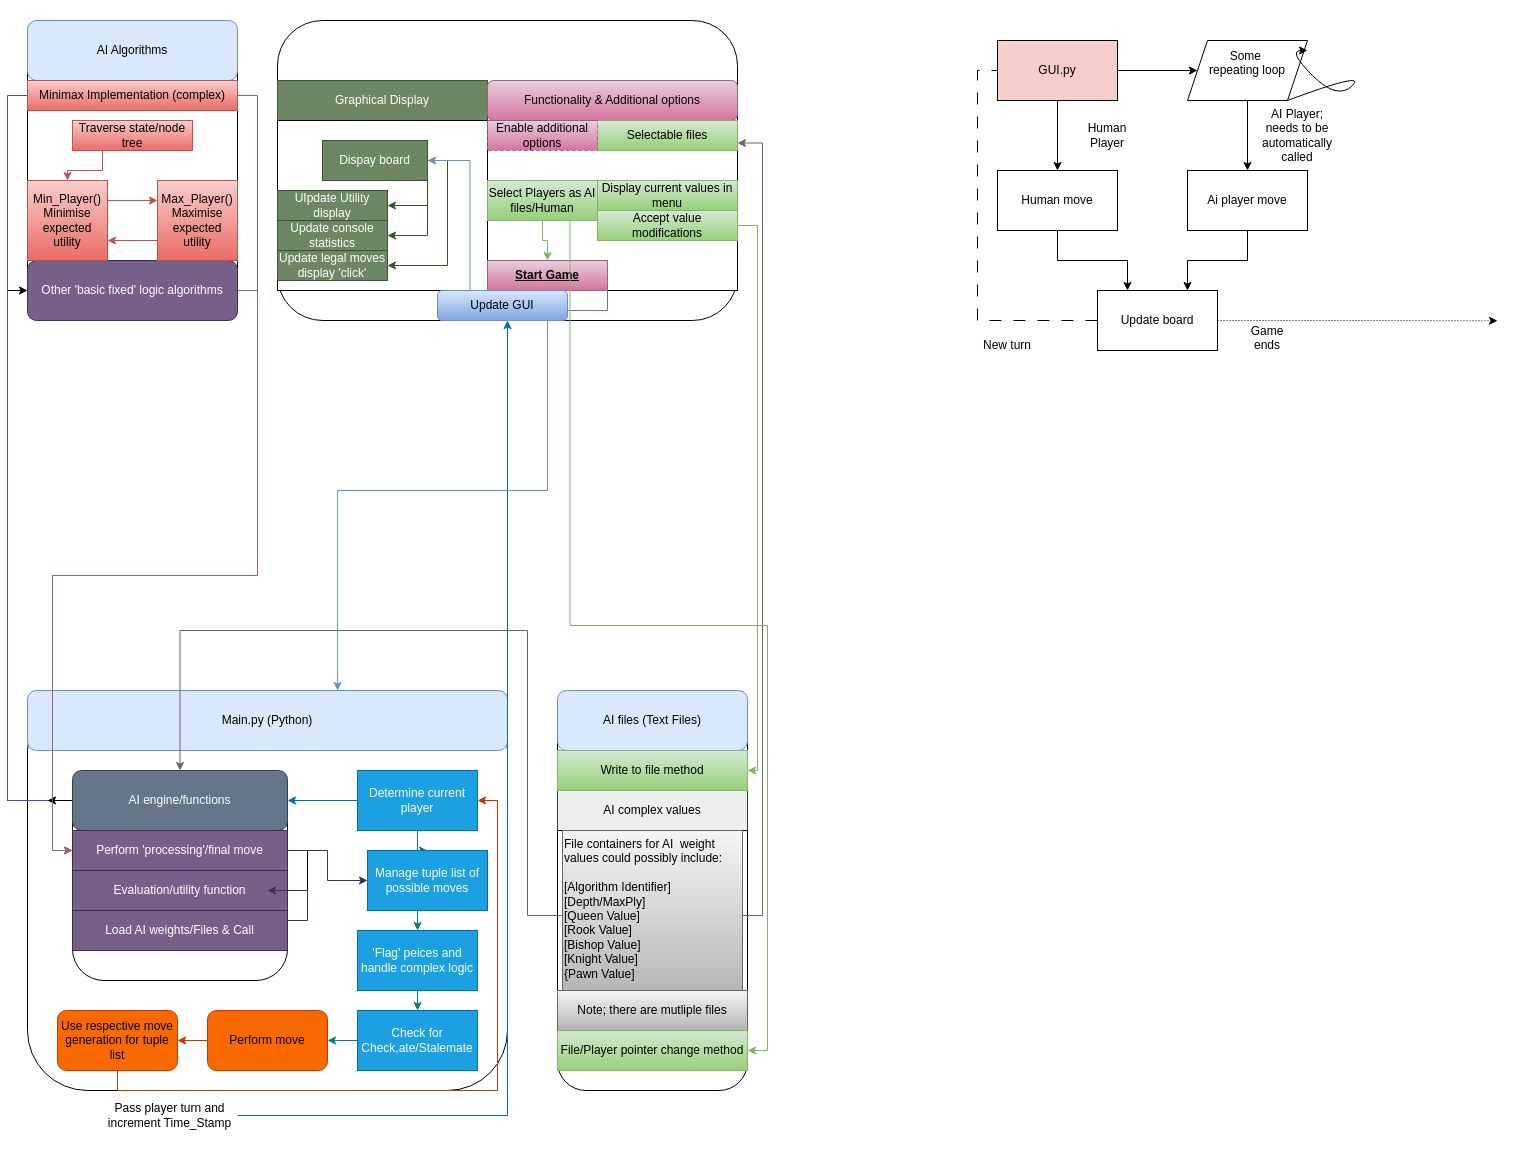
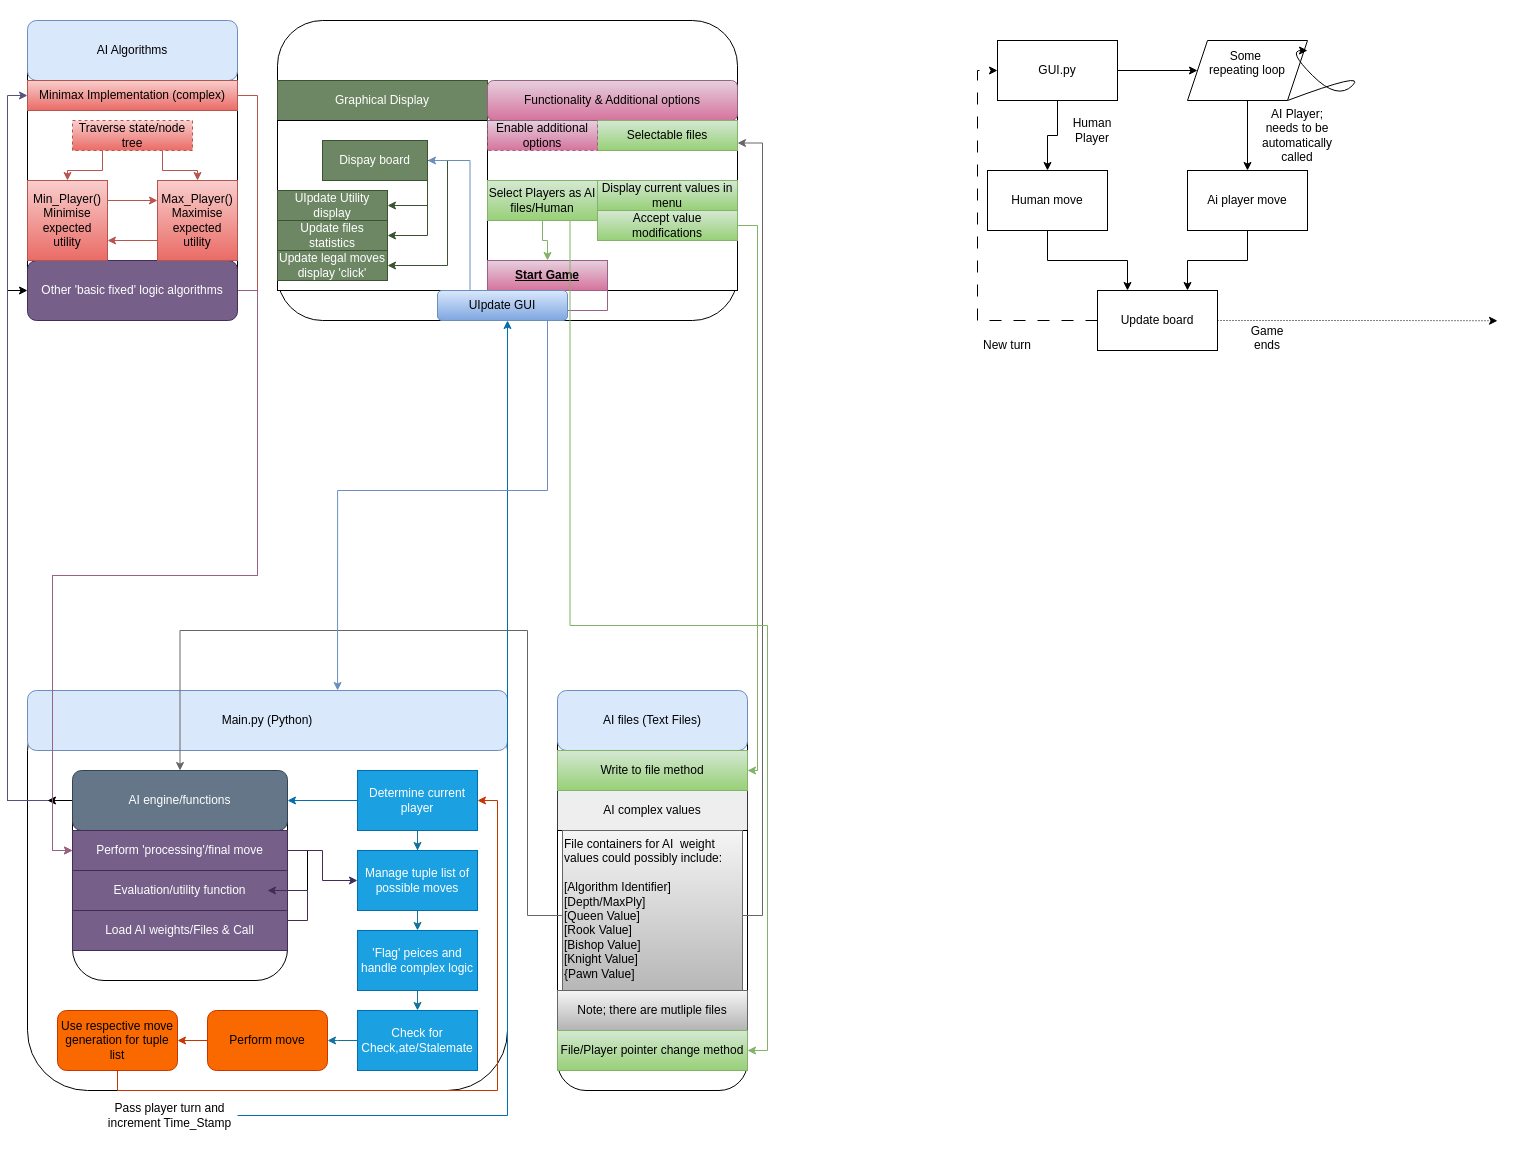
- <mxCell id="88" style="edgeStyle=orthogonalEdgeStyle;rounded=0;orthogonalLoop=1;jettySize=auto;html=1;exitX=0;exitY=0.5;exitDx=0;exitDy=0;entryX=0;entryY=0.5;entryDx=0;entryDy=0;dashed=1;dashPattern=12 12;endArrow=none;" edge="1" parent="1" source="90" target="81"><mxGeometry relative="1" as="geometry" /></mxCell>
+ <mxCell id="88" style="edgeStyle=orthogonalEdgeStyle;rounded=0;orthogonalLoop=1;jettySize=auto;html=1;exitX=0;exitY=0.5;exitDx=0;exitDy=0;entryX=0;entryY=0.5;entryDx=0;entryDy=0;dashed=1;dashPattern=12 12;" edge="1" parent="1" source="90" target="81"><mxGeometry relative="1" as="geometry" /></mxCell>
- <mxCell id="81" value="GUI.py" style="rounded=0;whiteSpace=wrap;html=1;fillColor=#f8cecc;" vertex="1" parent="1"><mxGeometry x="990" y="40" width="120" height="60" as="geometry" /></mxCell>
+ <mxCell id="81" value="GUI.py" style="rounded=0;whiteSpace=wrap;html=1;" vertex="1" parent="1"><mxGeometry x="990" y="40" width="120" height="60" as="geometry" /></mxCell>
- <mxCell id="12" style="edgeStyle=orthogonalEdgeStyle;rounded=0;orthogonalLoop=1;jettySize=auto;html=1;exitX=0;exitY=0.5;exitDx=0;exitDy=0;entryX=0;entryY=0.5;entryDx=0;entryDy=0;fillColor=#d0cee2;strokeColor=#56517e;endArrow=none;" edge="1" parent="1" source="14" target="38"><mxGeometry relative="1" as="geometry" /></mxCell>
+ <mxCell id="12" style="edgeStyle=orthogonalEdgeStyle;rounded=0;orthogonalLoop=1;jettySize=auto;html=1;exitX=0;exitY=0.5;exitDx=0;exitDy=0;entryX=0;entryY=0.5;entryDx=0;entryDy=0;fillColor=#d0cee2;strokeColor=#56517e;" edge="1" parent="1" source="14" target="38"><mxGeometry relative="1" as="geometry" /></mxCell>
- <mxCell id="41" value="Traverse state/node tree" style="rounded=0;whiteSpace=wrap;html=1;fillColor=#f8cecc;gradientColor=#ea6b66;strokeColor=#b85450;" vertex="1" parent="1"><mxGeometry x="65" y="120" width="120" height="30" as="geometry" /></mxCell>
+ <mxCell id="41" value="Traverse state/node tree" style="rounded=0;whiteSpace=wrap;html=1;fillColor=#f8cecc;gradientColor=#ea6b66;strokeColor=#b85450;dashed=1;" vertex="1" parent="1"><mxGeometry x="65" y="120" width="120" height="30" as="geometry" /></mxCell>
- <mxCell id="93" value="Human Player" style="text;html=1;align=center;verticalAlign=middle;whiteSpace=wrap;rounded=0;" vertex="1" parent="1"><mxGeometry x="1070" y="120" width="60" height="30" as="geometry" /></mxCell>
+ <mxCell id="93" value="Human Player" style="text;html=1;align=center;verticalAlign=middle;whiteSpace=wrap;rounded=0;" vertex="1" parent="1"><mxGeometry x="1055" y="115" width="60" height="30" as="geometry" /></mxCell>
+ <mxCell id="40" style="edgeStyle=orthogonalEdgeStyle;rounded=0;orthogonalLoop=1;jettySize=auto;html=1;exitX=0.75;exitY=1;exitDx=0;exitDy=0;fillColor=#f8cecc;gradientColor=#ea6b66;strokeColor=#b85450;" edge="1" parent="1" source="41" target="45"><mxGeometry relative="1" as="geometry" /></mxCell>
- <mxCell id="83" value="Human move" style="rounded=0;whiteSpace=wrap;html=1;" vertex="1" parent="1"><mxGeometry x="990" y="170" width="120" height="60" as="geometry" /></mxCell>
+ <mxCell id="83" value="Human move" style="rounded=0;whiteSpace=wrap;html=1;" vertex="1" parent="1"><mxGeometry x="980" y="170" width="120" height="60" as="geometry" /></mxCell>
- <mxCell id="64" value="Update console statistics" style="rounded=0;whiteSpace=wrap;html=1;fillColor=#6d8764;fontColor=#ffffff;strokeColor=#3A5431;" vertex="1" parent="1"><mxGeometry x="270" y="220" width="110" height="30" as="geometry" /></mxCell>
+ <mxCell id="64" value="Update files statistics" style="rounded=0;whiteSpace=wrap;html=1;fillColor=#6d8764;fontColor=#ffffff;strokeColor=#3A5431;" vertex="1" parent="1"><mxGeometry x="270" y="220" width="110" height="30" as="geometry" /></mxCell>
- <mxCell id="78" value="Update GUI" style="rounded=1;whiteSpace=wrap;html=1;fillColor=#dae8fc;gradientColor=#7ea6e0;strokeColor=#6c8ebf;" vertex="1" parent="1"><mxGeometry x="430" y="290" width="130" height="30" as="geometry" /></mxCell>
+ <mxCell id="78" value="UIpdate GUI" style="rounded=1;whiteSpace=wrap;html=1;fillColor=#dae8fc;gradientColor=#7ea6e0;strokeColor=#6c8ebf;" vertex="1" parent="1"><mxGeometry x="430" y="290" width="130" height="30" as="geometry" /></mxCell>
- <mxCell id="19" value="Manage tuple list of possible moves" style="rounded=0;whiteSpace=wrap;html=1;fillColor=#1ba1e2;fontColor=#ffffff;strokeColor=#006EAF;" vertex="1" parent="1"><mxGeometry x="360" y="850" width="120" height="60" as="geometry" /></mxCell>
+ <mxCell id="19" value="Manage tuple list of possible moves" style="rounded=0;whiteSpace=wrap;html=1;fillColor=#1ba1e2;fontColor=#ffffff;strokeColor=#006EAF;" vertex="1" parent="1"><mxGeometry x="350" y="850" width="120" height="60" as="geometry" /></mxCell>
